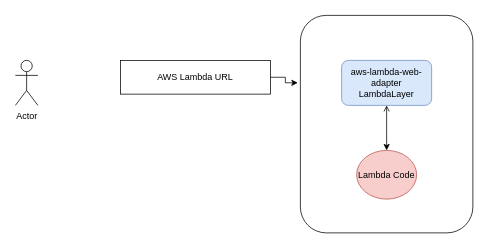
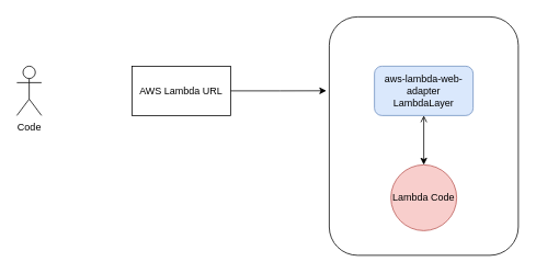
- <mxCell id="3" value="AWS Lambda URL" style="rounded=0;whiteSpace=wrap;html=1;" vertex="1" parent="1"><mxGeometry x="160" y="80" width="200" height="45" as="geometry" /></mxCell>
+ <mxCell id="3" value="AWS Lambda URL" style="rounded=0;whiteSpace=wrap;html=1;" vertex="1" parent="1"><mxGeometry x="160" y="80" width="120" height="60" as="geometry" /></mxCell>
- <mxCell id="2" value="Actor" style="shape=umlActor;verticalLabelPosition=bottom;verticalAlign=top;html=1;outlineConnect=0;" parent="1" vertex="1"><mxGeometry x="20" y="80" width="30" height="60" as="geometry" /></mxCell>
+ <mxCell id="2" value="Code" style="shape=umlActor;verticalLabelPosition=bottom;verticalAlign=top;html=1;outlineConnect=0;" parent="1" vertex="1"><mxGeometry x="20" y="80" width="30" height="60" as="geometry" /></mxCell>
- <mxCell id="8" value="Lambda Code" style="ellipse;whiteSpace=wrap;html=1;aspect=fixed;fillColor=#f8cecc;strokeColor=#b85450;" vertex="1" parent="5"><mxGeometry x="75" y="180" width="80" height="65" as="geometry" /></mxCell>
+ <mxCell id="8" value="Lambda Code" style="ellipse;whiteSpace=wrap;html=1;aspect=fixed;fillColor=#f8cecc;strokeColor=#b85450;" vertex="1" parent="5"><mxGeometry x="75" y="180" width="80" height="80" as="geometry" /></mxCell>
